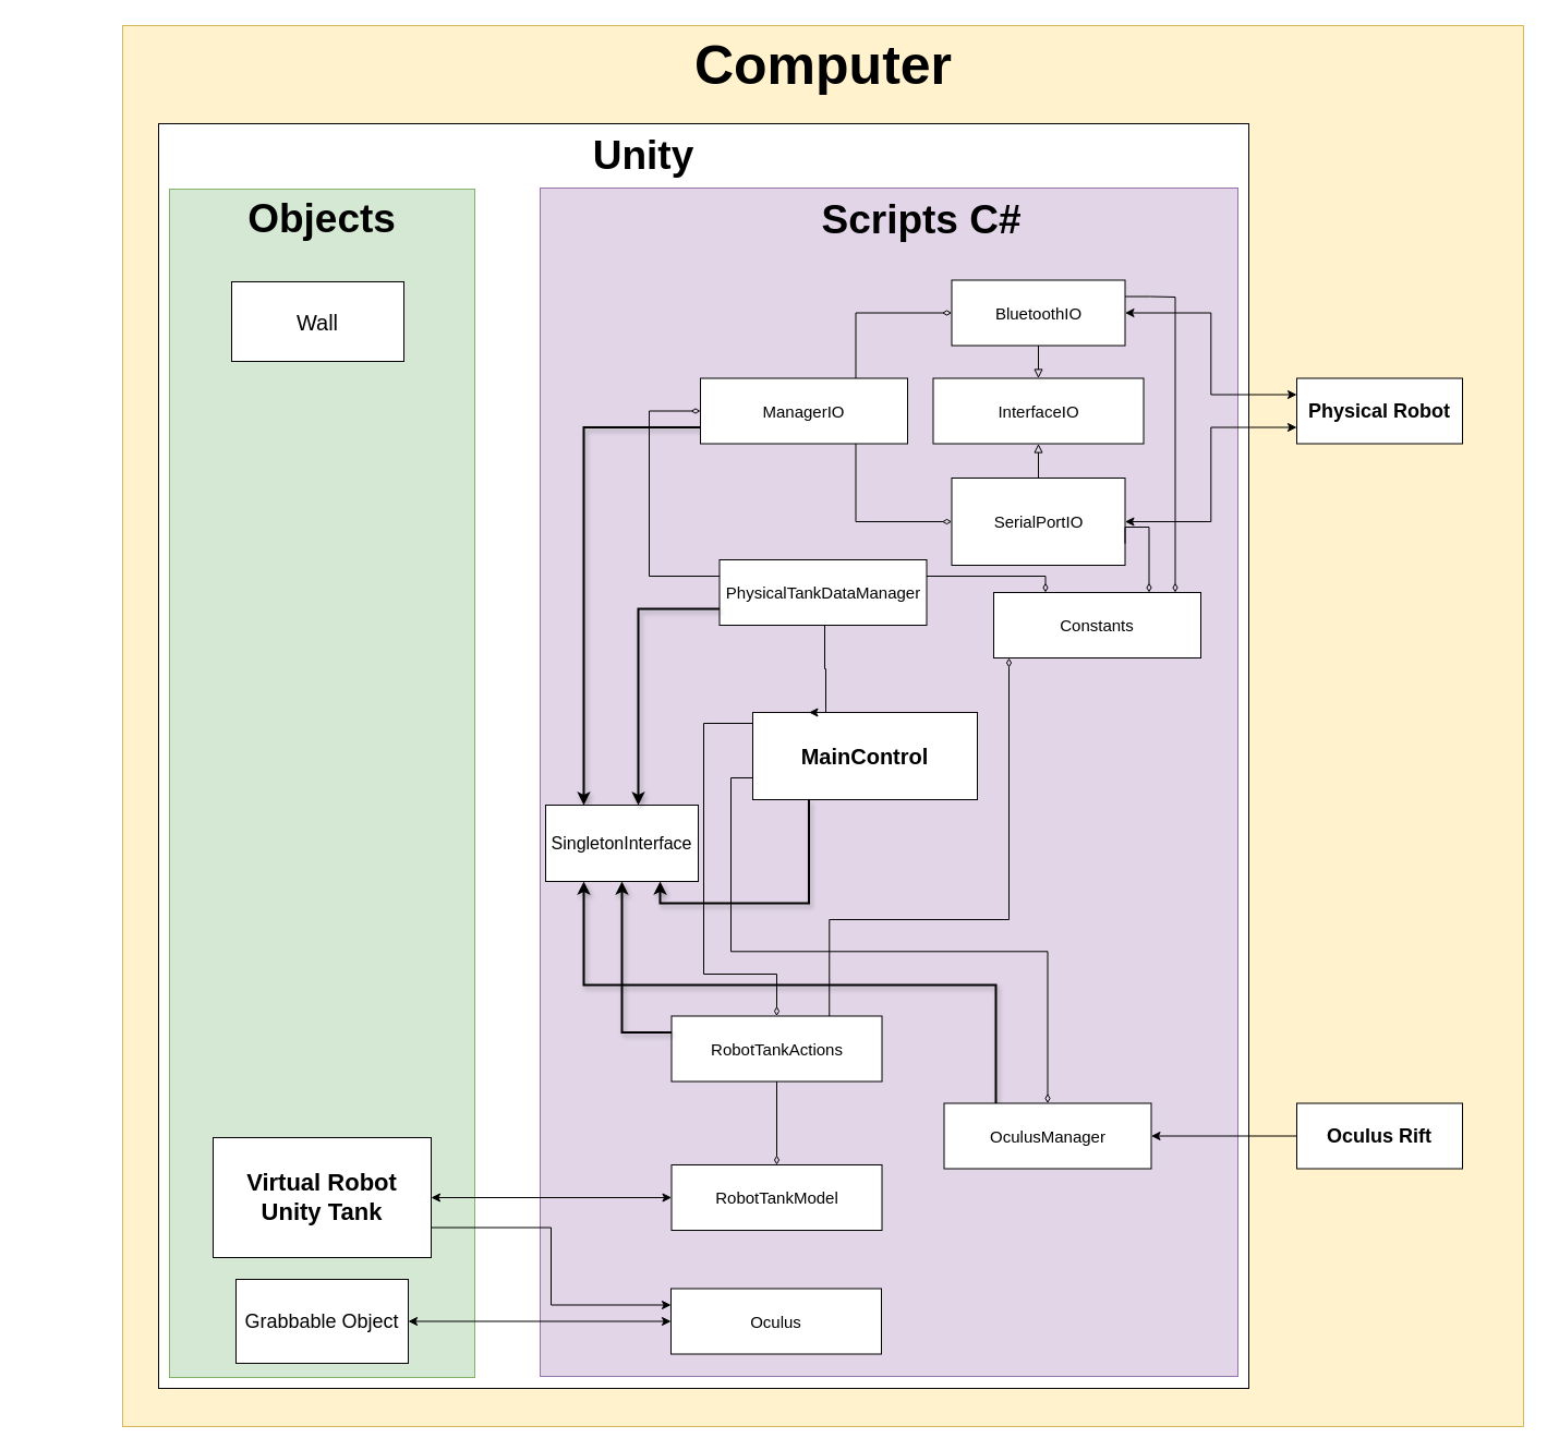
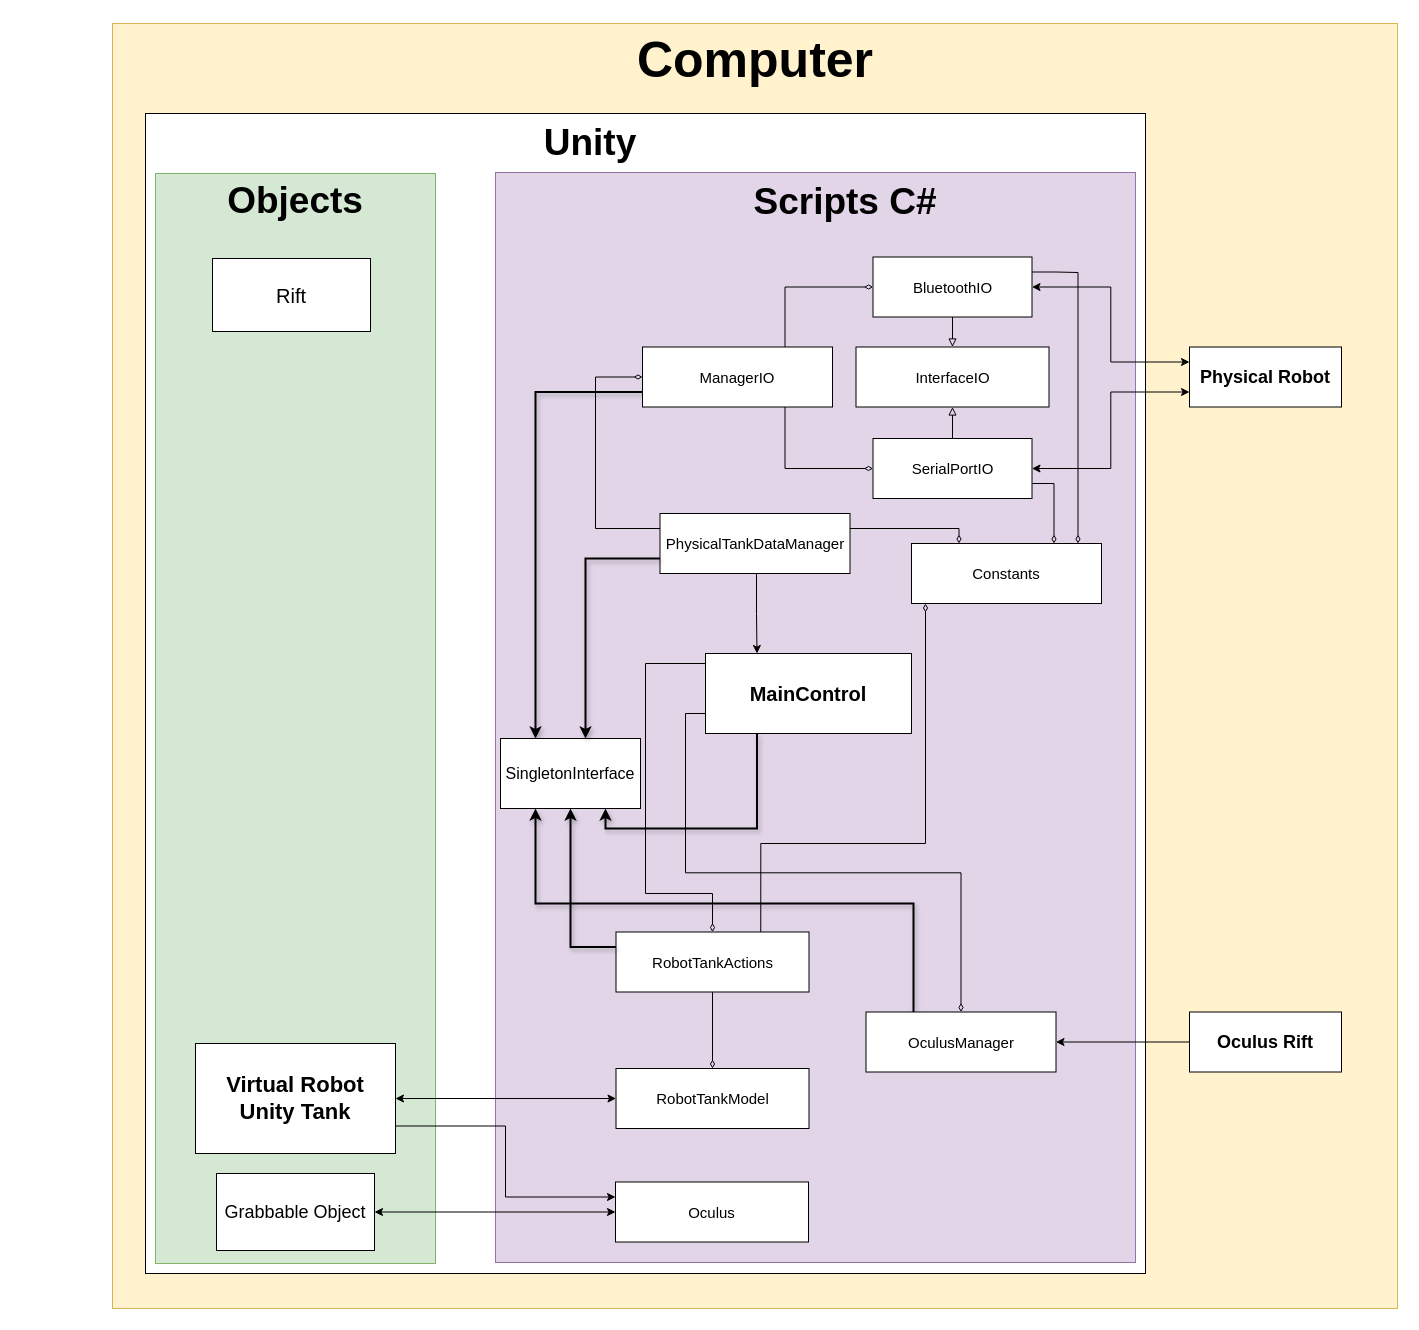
- <mxCell id="34" value="&lt;span style=&quot;font-size: 20px;&quot;&gt;Wall&lt;/span&gt;" style="whiteSpace=wrap;html=1;align=center;fontSize=20;fontStyle=0" parent="1" vertex="1"><mxGeometry x="212" y="258" width="158" height="73" as="geometry" /></mxCell>
+ <mxCell id="34" value="&lt;span style=&quot;font-size: 20px;&quot;&gt;Rift&lt;/span&gt;" style="whiteSpace=wrap;html=1;align=center;fontSize=20;fontStyle=0" parent="1" vertex="1"><mxGeometry x="212" y="258" width="158" height="73" as="geometry" /></mxCell>
- <mxCell id="17" value="SerialPortIO" style="whiteSpace=wrap;html=1;align=center;fontSize=15;" parent="1" vertex="1"><mxGeometry x="872.5" y="438" width="159" height="80" as="geometry" /></mxCell>
+ <mxCell id="17" value="SerialPortIO" style="whiteSpace=wrap;html=1;align=center;fontSize=15;" parent="1" vertex="1"><mxGeometry x="872.5" y="438" width="159" height="60" as="geometry" /></mxCell>
- <mxCell id="19" value="MainControl" style="whiteSpace=wrap;html=1;align=center;fontSize=20;fontStyle=1" parent="1" vertex="1"><mxGeometry x="690" y="653" width="206" height="80" as="geometry" /></mxCell>
+ <mxCell id="19" value="MainControl" style="whiteSpace=wrap;html=1;align=center;fontSize=20;fontStyle=1" parent="1" vertex="1"><mxGeometry x="705" y="653" width="206" height="80" as="geometry" /></mxCell>
